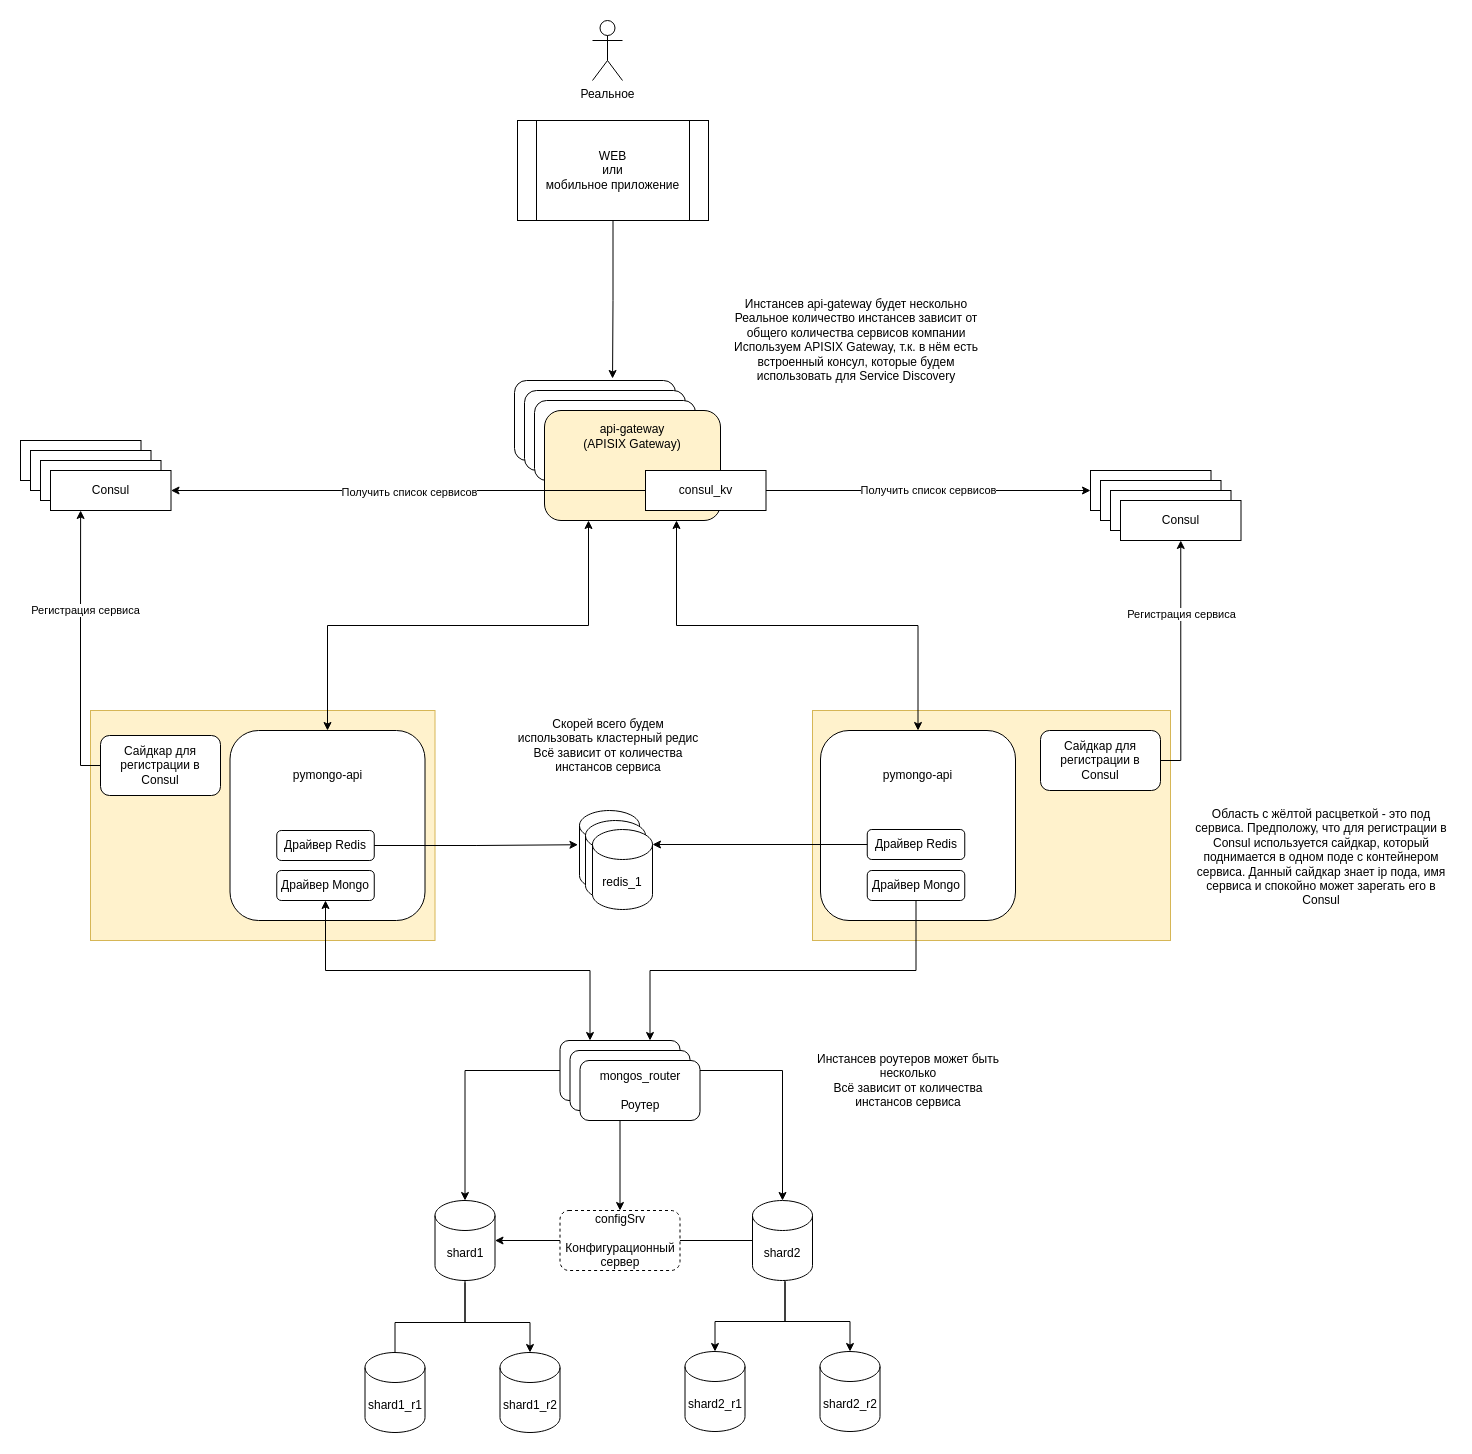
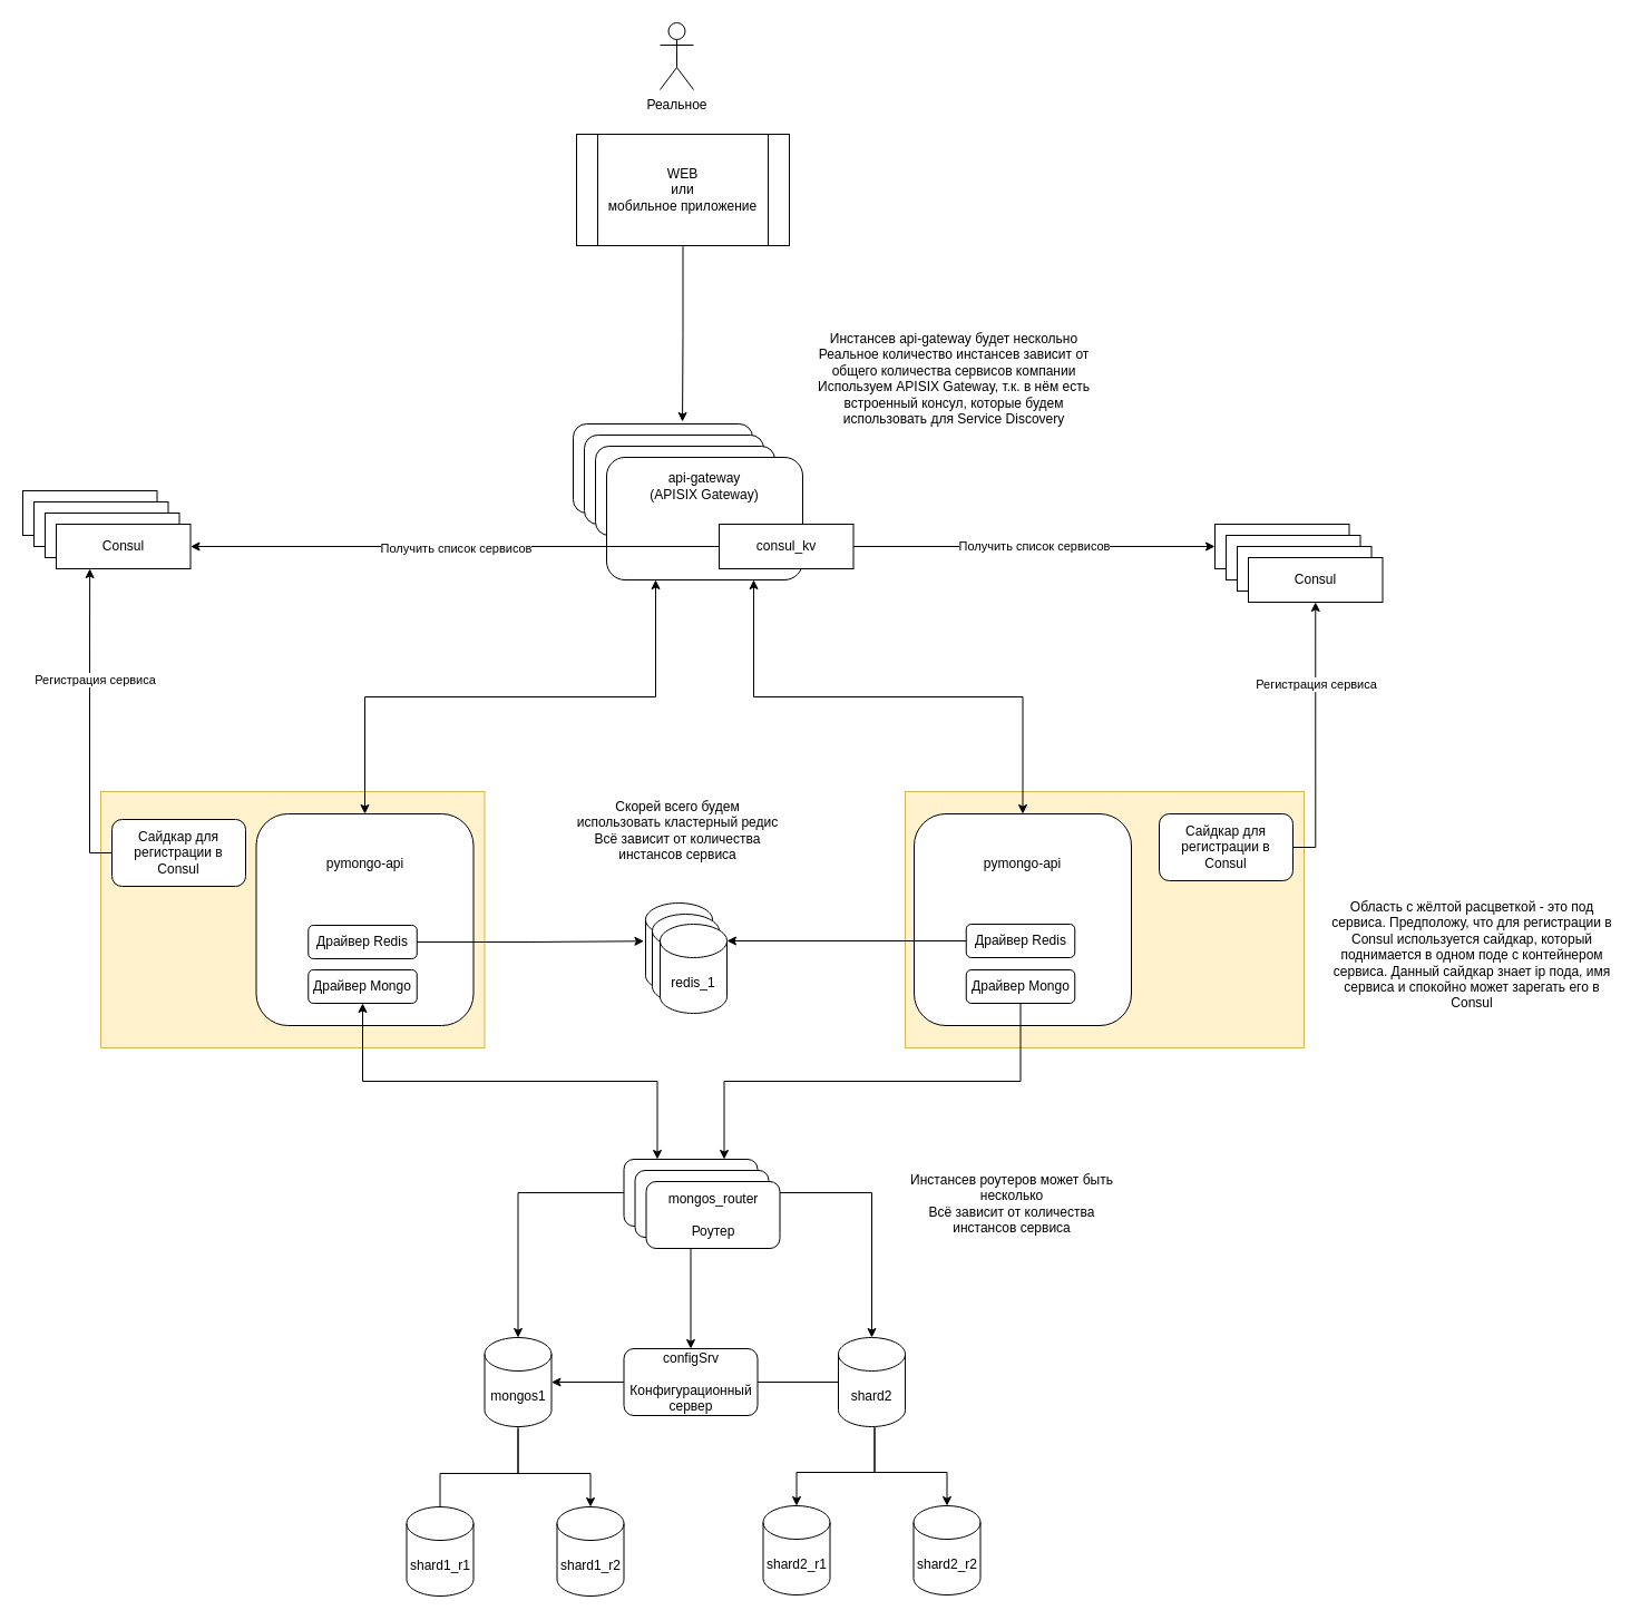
- <mxCell id="43" value="api-gateway&lt;div&gt;(APISIX Gateway)&lt;/div&gt;&lt;div&gt;&lt;br&gt;&lt;/div&gt;&lt;div&gt;&lt;br&gt;&lt;/div&gt;&lt;div&gt;&lt;br&gt;&lt;/div&gt;&lt;div&gt;&lt;br&gt;&lt;/div&gt;" style="rounded=1;whiteSpace=wrap;html=1;fillColor=#fff2cc;" vertex="1" parent="1"><mxGeometry x="544" y="410" width="176" height="110" as="geometry" /></mxCell>
+ <mxCell id="43" value="api-gateway&lt;div&gt;(APISIX Gateway)&lt;/div&gt;&lt;div&gt;&lt;br&gt;&lt;/div&gt;&lt;div&gt;&lt;br&gt;&lt;/div&gt;&lt;div&gt;&lt;br&gt;&lt;/div&gt;&lt;div&gt;&lt;br&gt;&lt;/div&gt;" style="rounded=1;whiteSpace=wrap;html=1;" vertex="1" parent="1"><mxGeometry x="544" y="410" width="176" height="110" as="geometry" /></mxCell>
- <mxCell id="6" value="configSrv&lt;div&gt;&lt;br&gt;&lt;div&gt;Конфигурационный&lt;/div&gt;&lt;div&gt;сервер&lt;/div&gt;&lt;/div&gt;" style="rounded=1;whiteSpace=wrap;html=1;dashed=1;" parent="1" vertex="1"><mxGeometry x="559.5" y="1210" width="120" height="60" as="geometry" /></mxCell>
+ <mxCell id="6" value="configSrv&lt;div&gt;&lt;br&gt;&lt;div&gt;Конфигурационный&lt;/div&gt;&lt;div&gt;сервер&lt;/div&gt;&lt;/div&gt;" style="rounded=1;whiteSpace=wrap;html=1;" parent="1" vertex="1"><mxGeometry x="559.5" y="1210" width="120" height="60" as="geometry" /></mxCell>
- <mxCell id="5" value="shard1" style="shape=cylinder3;whiteSpace=wrap;html=1;boundedLbl=1;backgroundOutline=1;size=15;" parent="1" vertex="1"><mxGeometry x="434.5" y="1200" width="60" height="80" as="geometry" /></mxCell>
+ <mxCell id="5" value="mongos1" style="shape=cylinder3;whiteSpace=wrap;html=1;boundedLbl=1;backgroundOutline=1;size=15;" parent="1" vertex="1"><mxGeometry x="434.5" y="1200" width="60" height="80" as="geometry" /></mxCell>
